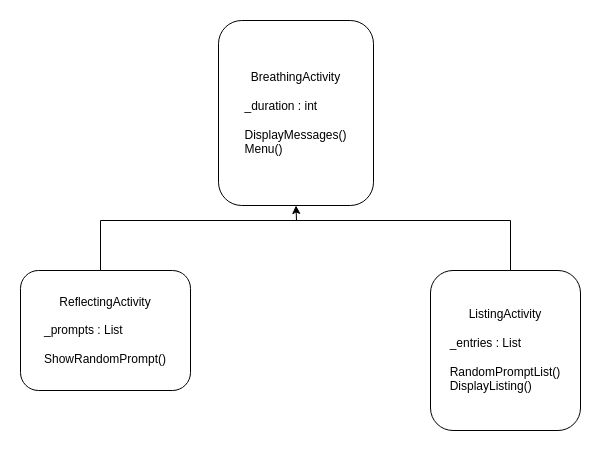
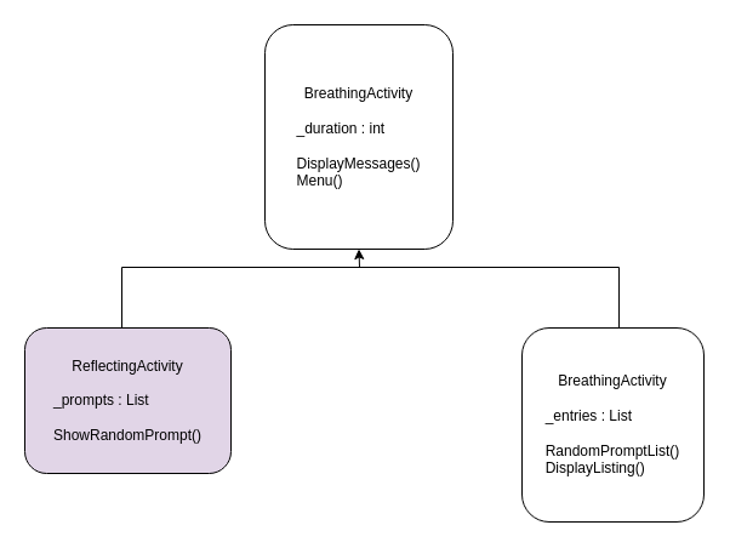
- <mxCell id="3" value="ReflectingActivity&lt;br&gt;&lt;div style=&quot;text-align: left;&quot;&gt;&lt;br&gt;&lt;/div&gt;&lt;div style=&quot;text-align: left;&quot;&gt;&lt;span style=&quot;background-color: initial;&quot;&gt;_prompts : List&lt;/span&gt;&lt;/div&gt;&lt;div style=&quot;text-align: left;&quot;&gt;&lt;br&gt;&lt;/div&gt;&lt;div style=&quot;text-align: left;&quot;&gt;&lt;span style=&quot;background-color: initial;&quot;&gt;ShowRandomPrompt()&lt;/span&gt;&lt;/div&gt;" style="rounded=1;whiteSpace=wrap;html=1;" parent="1" vertex="1"><mxGeometry x="20" y="270" width="170" height="120" as="geometry" /></mxCell>
+ <mxCell id="3" value="ReflectingActivity&lt;br&gt;&lt;div style=&quot;text-align: left;&quot;&gt;&lt;br&gt;&lt;/div&gt;&lt;div style=&quot;text-align: left;&quot;&gt;&lt;span style=&quot;background-color: initial;&quot;&gt;_prompts : List&lt;/span&gt;&lt;/div&gt;&lt;div style=&quot;text-align: left;&quot;&gt;&lt;br&gt;&lt;/div&gt;&lt;div style=&quot;text-align: left;&quot;&gt;&lt;span style=&quot;background-color: initial;&quot;&gt;ShowRandomPrompt()&lt;/span&gt;&lt;/div&gt;" style="rounded=1;whiteSpace=wrap;html=1;fillColor=#e1d5e7;" parent="1" vertex="1"><mxGeometry x="20" y="270" width="170" height="120" as="geometry" /></mxCell>
- <mxCell id="4" value="ListingActivity&lt;br&gt;&lt;br&gt;&lt;div style=&quot;text-align: left;&quot;&gt;&lt;span style=&quot;background-color: initial;&quot;&gt;_entries : List&lt;/span&gt;&lt;/div&gt;&lt;div style=&quot;text-align: left;&quot;&gt;&lt;br&gt;&lt;/div&gt;&lt;div style=&quot;text-align: left;&quot;&gt;&lt;span style=&quot;background-color: initial;&quot;&gt;RandomPromptList()&lt;/span&gt;&lt;/div&gt;&lt;div style=&quot;text-align: left;&quot;&gt;&lt;span style=&quot;background-color: initial;&quot;&gt;DisplayListing()&lt;/span&gt;&lt;/div&gt;" style="rounded=1;whiteSpace=wrap;html=1;" parent="1" vertex="1"><mxGeometry x="430" y="270" width="150" height="160" as="geometry" /></mxCell>
+ <mxCell id="4" value="BreathingActivity&lt;br&gt;&lt;br&gt;&lt;div style=&quot;text-align: left;&quot;&gt;&lt;span style=&quot;background-color: initial;&quot;&gt;_entries : List&lt;/span&gt;&lt;/div&gt;&lt;div style=&quot;text-align: left;&quot;&gt;&lt;br&gt;&lt;/div&gt;&lt;div style=&quot;text-align: left;&quot;&gt;&lt;span style=&quot;background-color: initial;&quot;&gt;RandomPromptList()&lt;/span&gt;&lt;/div&gt;&lt;div style=&quot;text-align: left;&quot;&gt;&lt;span style=&quot;background-color: initial;&quot;&gt;DisplayListing()&lt;/span&gt;&lt;/div&gt;" style="rounded=1;whiteSpace=wrap;html=1;" parent="1" vertex="1"><mxGeometry x="430" y="270" width="150" height="160" as="geometry" /></mxCell>
